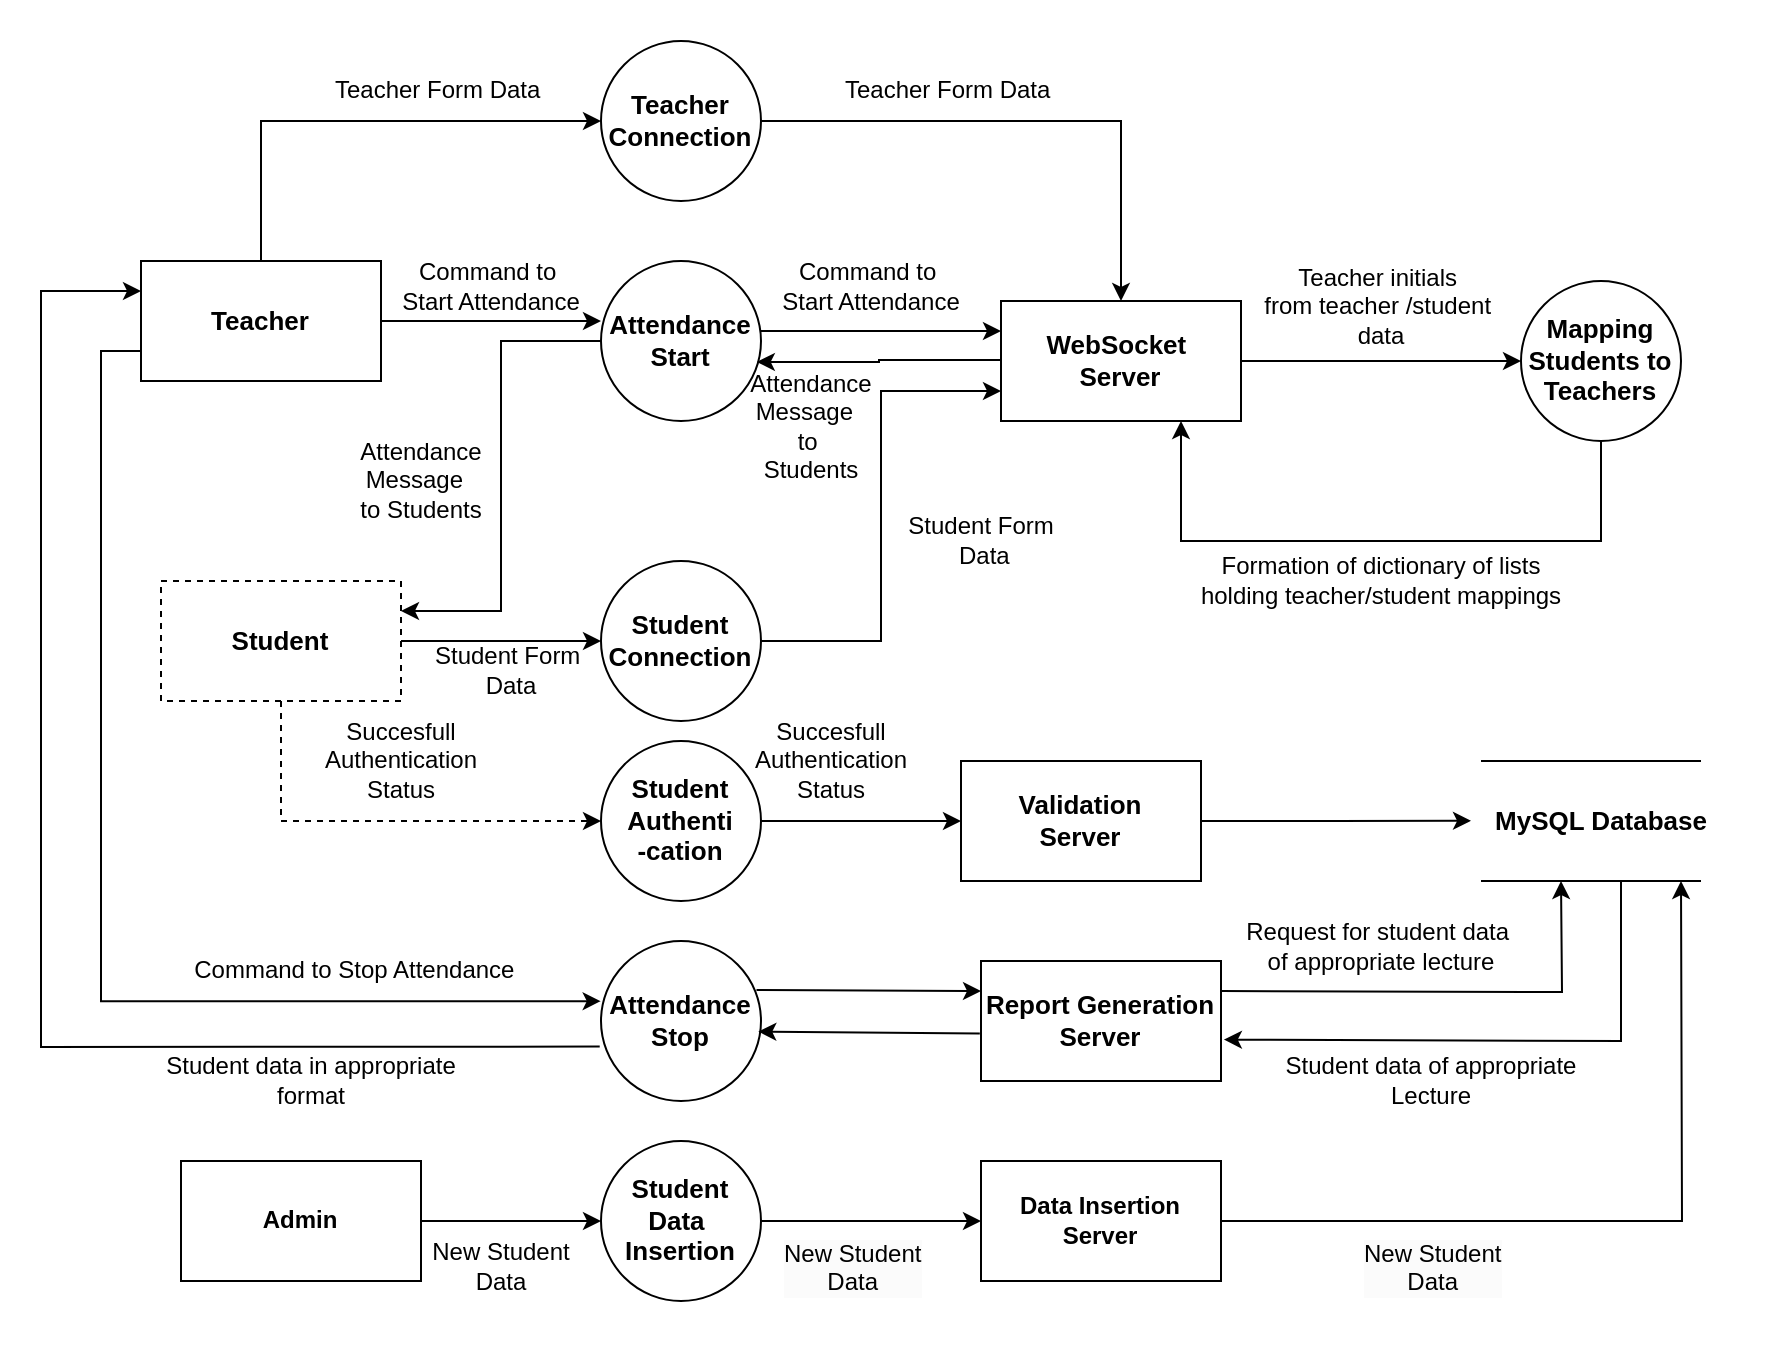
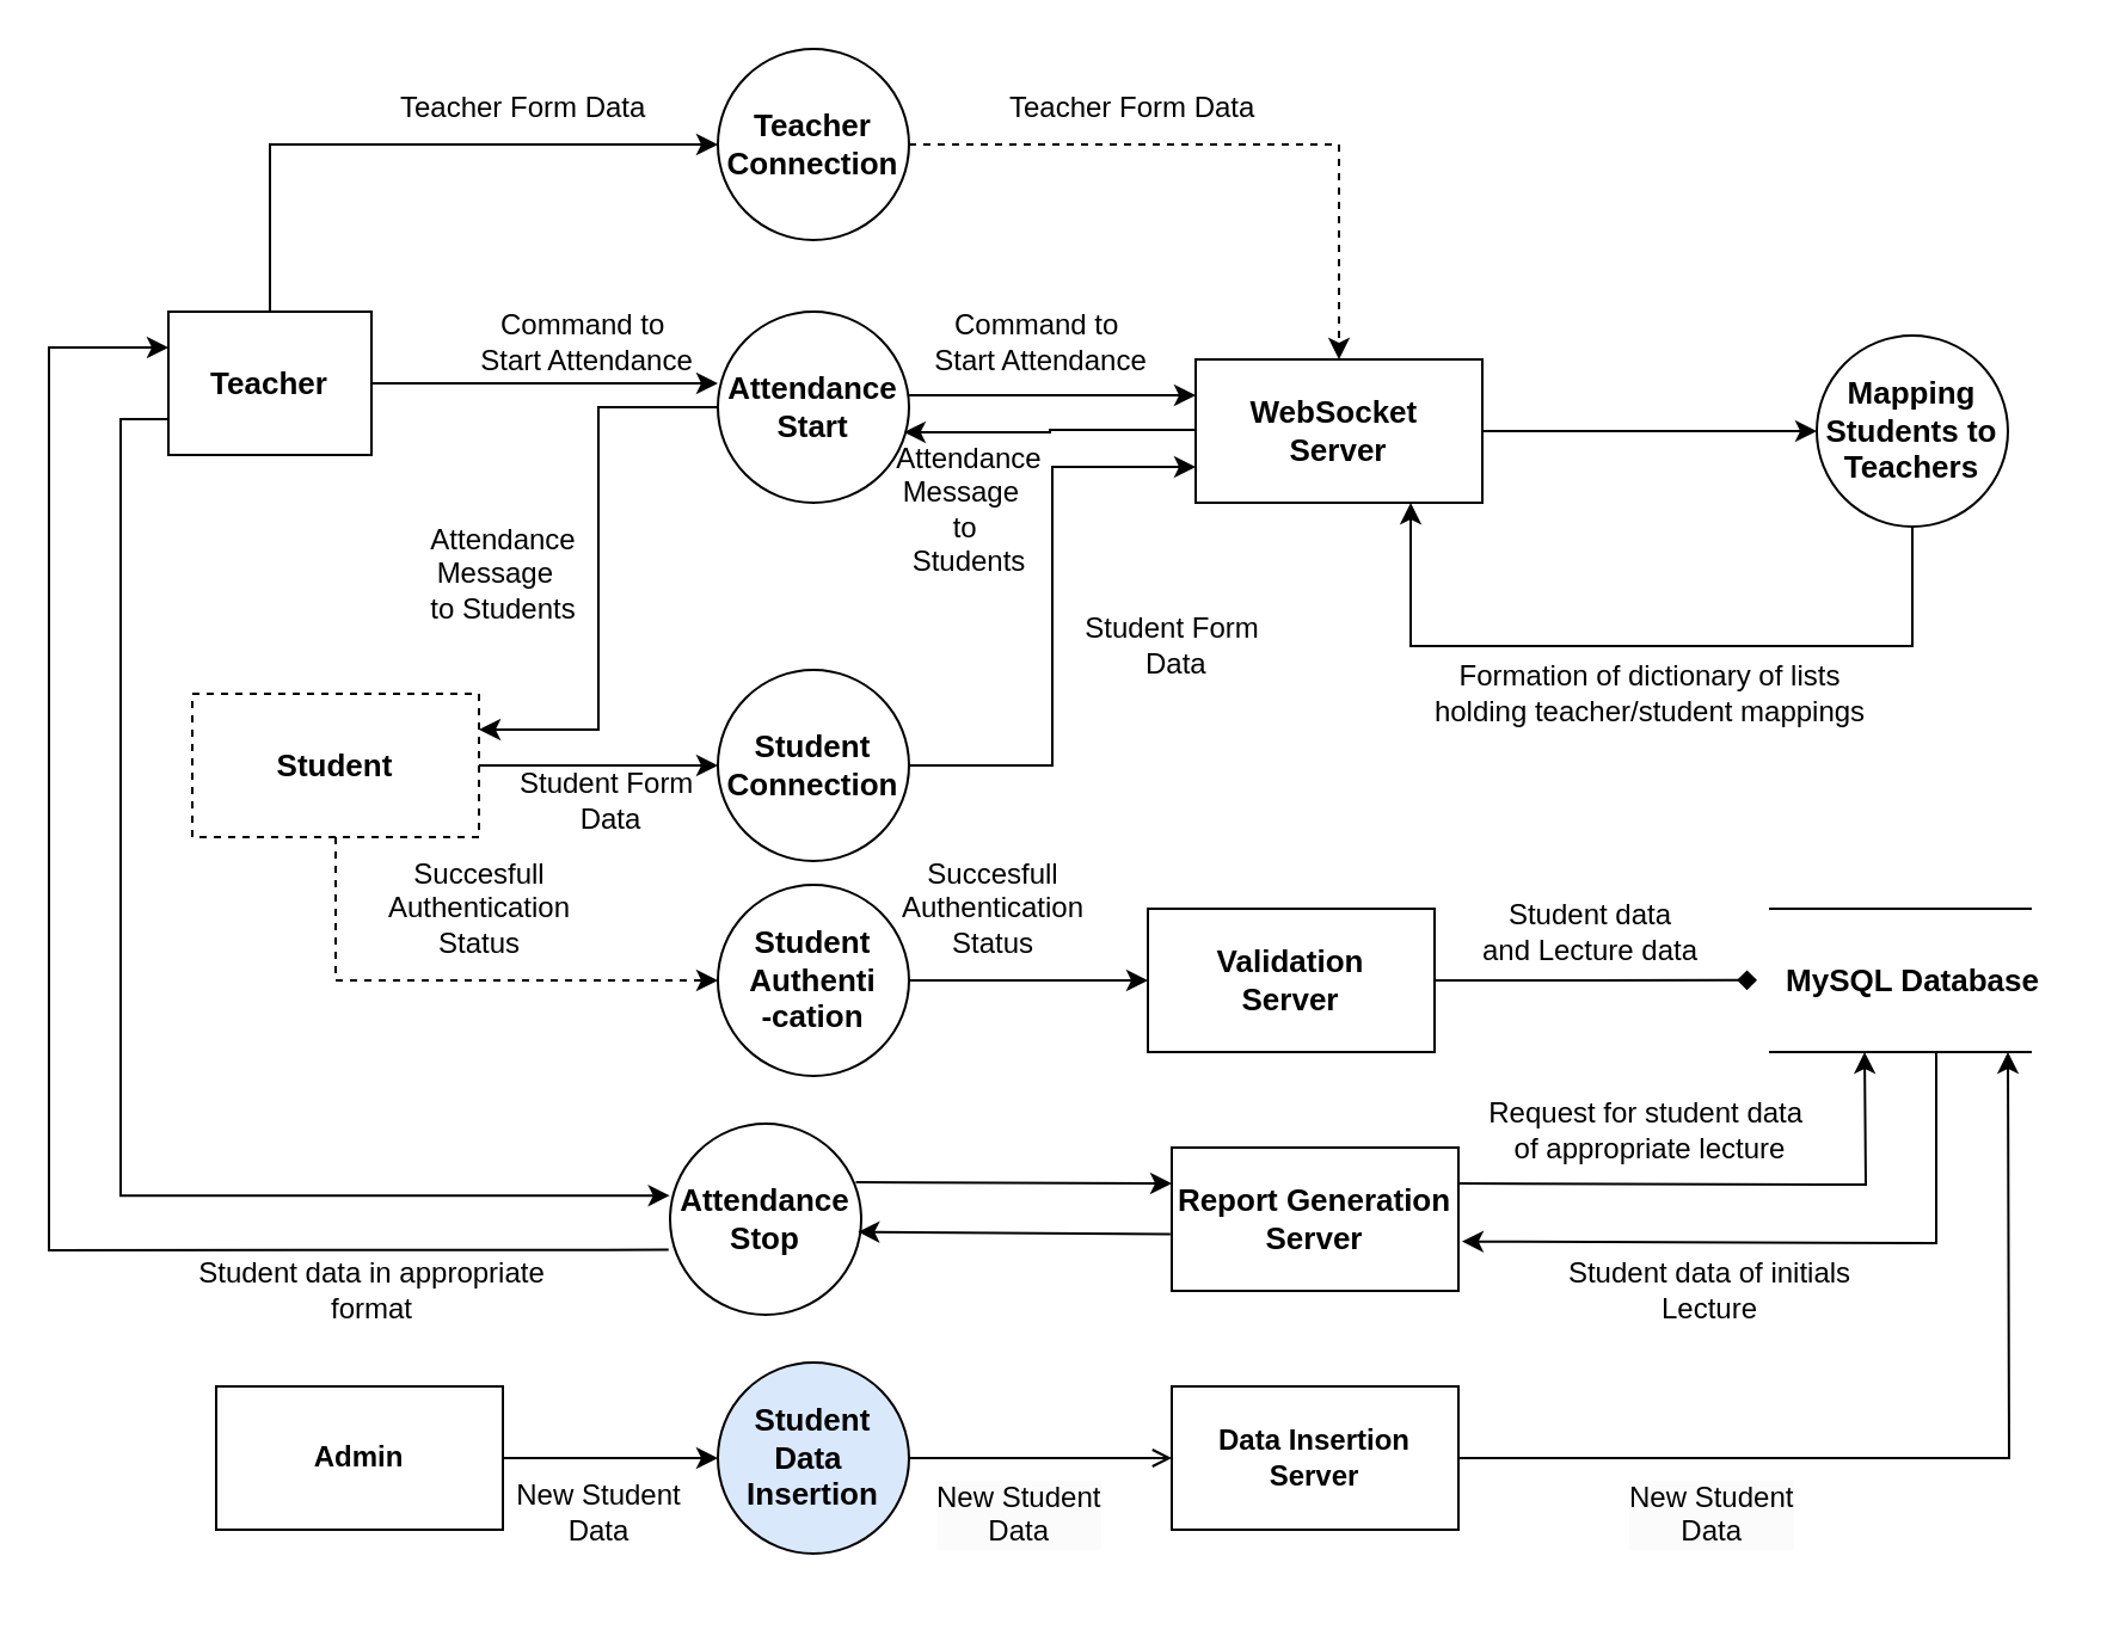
- <mxCell id="2" style="edgeStyle=orthogonalEdgeStyle;rounded=0;orthogonalLoop=1;jettySize=auto;html=1;entryX=0.5;entryY=0;entryDx=0;entryDy=0;fontSize=13;" parent="1" source="3" target="5" edge="1"><mxGeometry relative="1" as="geometry" /></mxCell>
+ <mxCell id="2" style="edgeStyle=orthogonalEdgeStyle;rounded=0;orthogonalLoop=1;jettySize=auto;html=1;entryX=0.5;entryY=0;entryDx=0;entryDy=0;fontSize=13;dashed=1;" parent="1" source="3" target="5" edge="1"><mxGeometry relative="1" as="geometry" /></mxCell>
- <mxCell id="45" value="Teacher initials&amp;nbsp;&lt;div&gt;from teacher /student&amp;nbsp;&lt;/div&gt;&lt;div&gt;data&lt;/div&gt;" style="text;html=1;align=center;verticalAlign=middle;resizable=0;points=[];autosize=1;strokeColor=none;fillColor=none;" parent="1" vertex="1"><mxGeometry x="620" y="123" width="140" height="60" as="geometry" /></mxCell>
- <mxCell id="10" value="&lt;b style=&quot;font-size: 13px;&quot;&gt;Teacher&lt;/b&gt;" style="rounded=0;whiteSpace=wrap;html=1;fontSize=13;" parent="1" vertex="1"><mxGeometry x="70" y="130" width="120" height="60" as="geometry" /></mxCell>
+ <mxCell id="10" value="&lt;b style=&quot;font-size: 13px;&quot;&gt;Teacher&lt;/b&gt;" style="rounded=0;whiteSpace=wrap;html=1;fontSize=13;" parent="1" vertex="1"><mxGeometry x="70" y="130" width="85" height="60" as="geometry" /></mxCell>
+ <mxCell id="53" value="Student data&lt;div&gt;and Lecture data&lt;/div&gt;" style="text;html=1;align=center;verticalAlign=middle;resizable=0;points=[];autosize=1;strokeColor=none;fillColor=none;" parent="1" vertex="1"><mxGeometry x="610" y="370" width="110" height="40" as="geometry" /></mxCell>
- <mxCell id="24" style="edgeStyle=orthogonalEdgeStyle;rounded=0;orthogonalLoop=1;jettySize=auto;html=1;exitX=1;exitY=0.5;exitDx=0;exitDy=0;entryX=0;entryY=0.497;entryDx=0;entryDy=0;entryPerimeter=0;fontSize=13;" parent="1" source="20" target="23" edge="1"><mxGeometry relative="1" as="geometry" /></mxCell>
+ <mxCell id="24" style="edgeStyle=orthogonalEdgeStyle;rounded=0;orthogonalLoop=1;jettySize=auto;html=1;exitX=1;exitY=0.5;exitDx=0;exitDy=0;entryX=0;entryY=0.497;entryDx=0;entryDy=0;entryPerimeter=0;fontSize=13;endArrow=diamond;" parent="1" source="20" target="23" edge="1"><mxGeometry relative="1" as="geometry" /></mxCell>
- <mxCell id="54" value="&amp;nbsp;Command to Stop Attendance" style="text;html=1;align=center;verticalAlign=middle;resizable=0;points=[];autosize=1;strokeColor=none;fillColor=none;" parent="1" vertex="1"><mxGeometry x="80" y="470" width="190" height="30" as="geometry" /></mxCell>
- <mxCell id="27" value="&lt;b&gt;Attendance Stop&lt;/b&gt;" style="ellipse;whiteSpace=wrap;html=1;aspect=fixed;fontSize=13;" parent="1" vertex="1"><mxGeometry x="300" y="470" width="80" height="80" as="geometry" /></mxCell>
+ <mxCell id="27" value="&lt;b&gt;Attendance Stop&lt;/b&gt;" style="ellipse;whiteSpace=wrap;html=1;aspect=fixed;fontSize=13;" parent="1" vertex="1"><mxGeometry x="280" y="470" width="80" height="80" as="geometry" /></mxCell>
- <mxCell id="56" value="Student data of appropriate&lt;div&gt;Lecture&lt;/div&gt;" style="text;html=1;align=center;verticalAlign=middle;resizable=0;points=[];autosize=1;strokeColor=none;fillColor=none;" parent="1" vertex="1"><mxGeometry x="630" y="520" width="170" height="40" as="geometry" /></mxCell>
+ <mxCell id="56" value="Student data of initials&lt;div&gt;Lecture&lt;/div&gt;" style="text;html=1;align=center;verticalAlign=middle;resizable=0;points=[];autosize=1;strokeColor=none;fillColor=none;" parent="1" vertex="1"><mxGeometry x="630" y="520" width="170" height="40" as="geometry" /></mxCell>
- <mxCell id="39" value="&lt;b&gt;Student Data&amp;nbsp;&lt;/b&gt;&lt;div&gt;&lt;b&gt;Insertion&lt;/b&gt;&lt;/div&gt;" style="ellipse;whiteSpace=wrap;html=1;aspect=fixed;fontSize=13;" parent="1" vertex="1"><mxGeometry x="300" y="570" width="80" height="80" as="geometry" /></mxCell>
+ <mxCell id="39" value="&lt;b&gt;Student Data&amp;nbsp;&lt;/b&gt;&lt;div&gt;&lt;b&gt;Insertion&lt;/b&gt;&lt;/div&gt;" style="ellipse;whiteSpace=wrap;html=1;aspect=fixed;fontSize=13;fillColor=#dae8fc;" parent="1" vertex="1"><mxGeometry x="300" y="570" width="80" height="80" as="geometry" /></mxCell>
- <mxCell id="38" style="edgeStyle=orthogonalEdgeStyle;rounded=0;orthogonalLoop=1;jettySize=auto;html=1;exitX=1;exitY=0.5;exitDx=0;exitDy=0;entryX=0;entryY=0.5;entryDx=0;entryDy=0;" parent="1" source="39" target="37" edge="1"><mxGeometry relative="1" as="geometry" /></mxCell>
+ <mxCell id="38" style="edgeStyle=orthogonalEdgeStyle;rounded=0;orthogonalLoop=1;jettySize=auto;html=1;exitX=1;exitY=0.5;exitDx=0;exitDy=0;entryX=0;entryY=0.5;entryDx=0;entryDy=0;endArrow=open;" parent="1" source="39" target="37" edge="1"><mxGeometry relative="1" as="geometry" /></mxCell>
